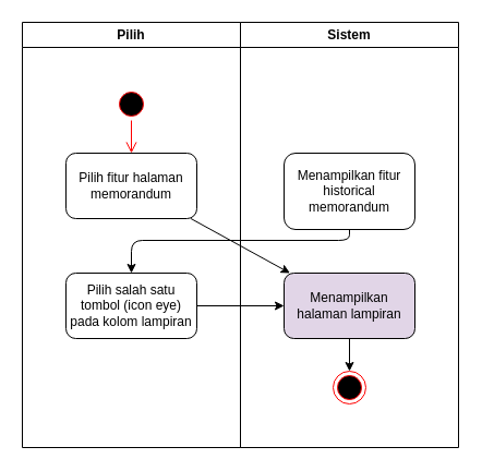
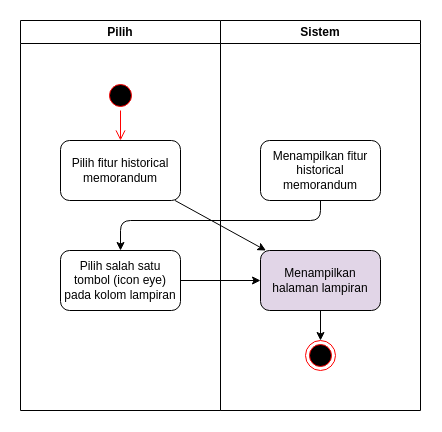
- <mxCell id="5" value="Pilih fitur halaman memorandum" style="rounded=1;whiteSpace=wrap;html=1;" vertex="1" parent="2"><mxGeometry x="40" y="120" width="120" height="60" as="geometry" /></mxCell>
+ <mxCell id="5" value="Pilih fitur historical memorandum" style="rounded=1;whiteSpace=wrap;html=1;" vertex="1" parent="2"><mxGeometry x="40" y="120" width="120" height="60" as="geometry" /></mxCell>
- <mxCell id="8" value="Menampilkan fitur historical memorandum" style="rounded=1;whiteSpace=wrap;html=1;" vertex="1" parent="7"><mxGeometry x="40" y="120" width="120" height="70" as="geometry" /></mxCell>
+ <mxCell id="8" value="Menampilkan fitur historical memorandum" style="rounded=1;whiteSpace=wrap;html=1;" vertex="1" parent="7"><mxGeometry x="40" y="120" width="120" height="60" as="geometry" /></mxCell>
